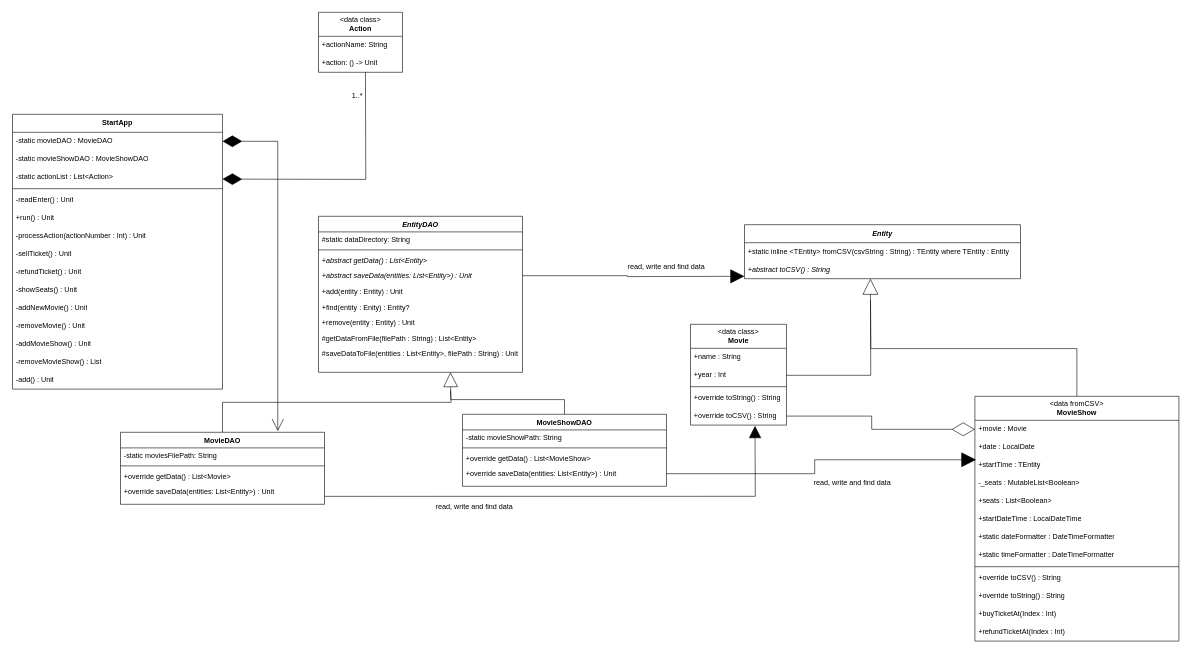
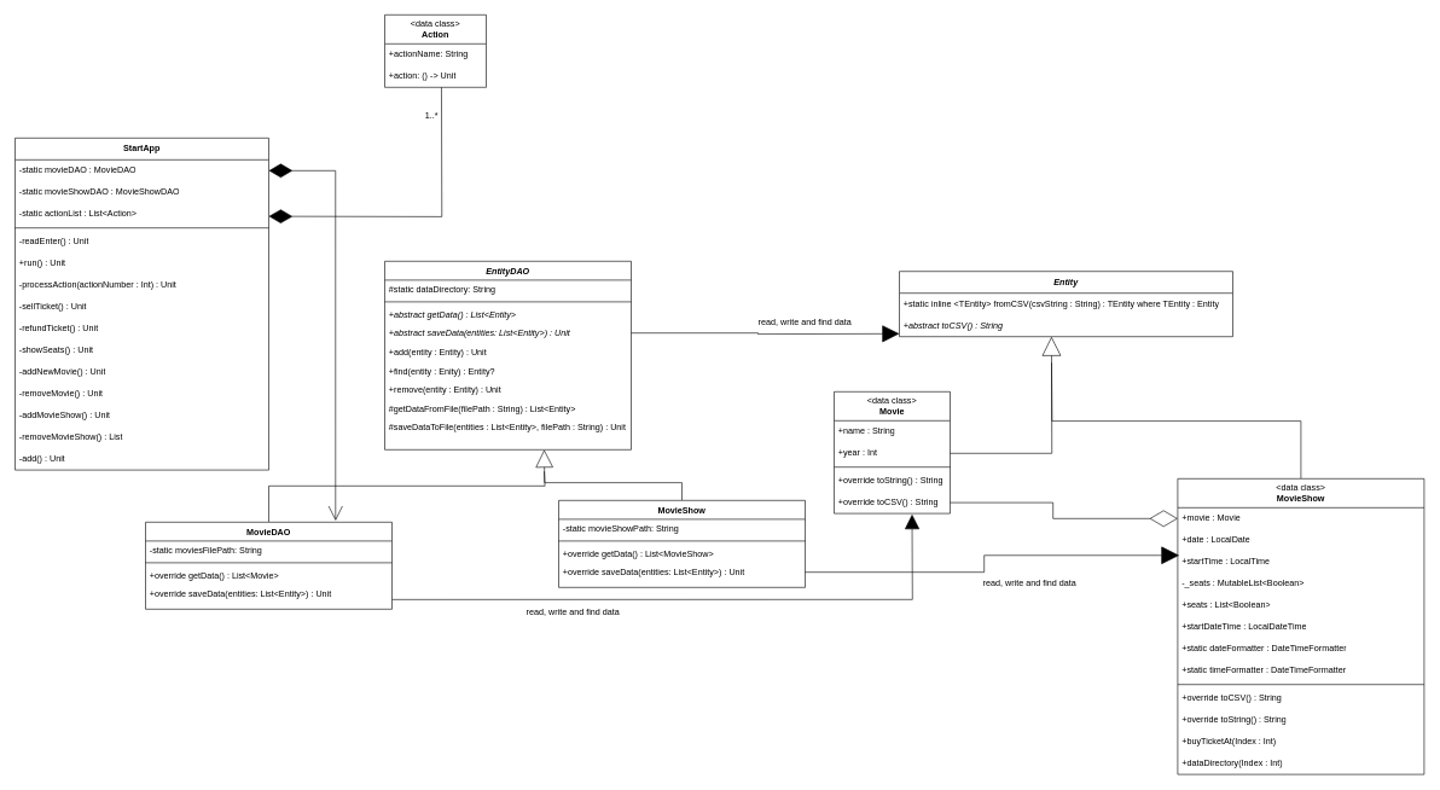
- <mxCell id="58" value="&amp;lt;data fromCSV&amp;gt;&lt;br&gt;&lt;b&gt;MovieShow&lt;/b&gt;" style="swimlane;fontStyle=0;childLayout=stackLayout;horizontal=1;startSize=40;horizontalStack=0;resizeParent=1;resizeParentMax=0;resizeLast=0;collapsible=1;marginBottom=0;whiteSpace=wrap;html=1;" vertex="1" parent="1"><mxGeometry x="1624" y="660" width="340" height="408" as="geometry" /></mxCell>
+ <mxCell id="58" value="&amp;lt;data class&amp;gt;&lt;br&gt;&lt;b&gt;MovieShow&lt;/b&gt;" style="swimlane;fontStyle=0;childLayout=stackLayout;horizontal=1;startSize=40;horizontalStack=0;resizeParent=1;resizeParentMax=0;resizeLast=0;collapsible=1;marginBottom=0;whiteSpace=wrap;html=1;" vertex="1" parent="1"><mxGeometry x="1624" y="660" width="340" height="408" as="geometry" /></mxCell>
- <mxCell id="19" value="MovieShowDAO" style="swimlane;fontStyle=1;align=center;verticalAlign=top;childLayout=stackLayout;horizontal=1;startSize=26;horizontalStack=0;resizeParent=1;resizeLast=0;collapsible=1;marginBottom=0;rounded=0;shadow=0;strokeWidth=1;" vertex="1" parent="1"><mxGeometry x="770" y="690" width="340" height="120" as="geometry"><mxRectangle x="530" y="520" width="160" height="26" as="alternateBounds" /></mxGeometry></mxCell>
+ <mxCell id="19" value="MovieShow" style="swimlane;fontStyle=1;align=center;verticalAlign=top;childLayout=stackLayout;horizontal=1;startSize=26;horizontalStack=0;resizeParent=1;resizeLast=0;collapsible=1;marginBottom=0;rounded=0;shadow=0;strokeWidth=1;" vertex="1" parent="1"><mxGeometry x="770" y="690" width="340" height="120" as="geometry"><mxRectangle x="530" y="520" width="160" height="26" as="alternateBounds" /></mxGeometry></mxCell>
- <mxCell id="61" value="+startTime : TEntity" style="text;strokeColor=none;fillColor=none;align=left;verticalAlign=middle;spacingLeft=4;spacingRight=4;overflow=hidden;points=[[0,0.5],[1,0.5]];portConstraint=eastwest;rotatable=0;whiteSpace=wrap;html=1;" vertex="1" parent="58"><mxGeometry y="100" width="340" height="30" as="geometry" /></mxCell>
+ <mxCell id="61" value="+startTime : LocalTime" style="text;strokeColor=none;fillColor=none;align=left;verticalAlign=middle;spacingLeft=4;spacingRight=4;overflow=hidden;points=[[0,0.5],[1,0.5]];portConstraint=eastwest;rotatable=0;whiteSpace=wrap;html=1;" vertex="1" parent="58"><mxGeometry y="100" width="340" height="30" as="geometry" /></mxCell>
- <mxCell id="71" value="+refundTicketAt(Index : Int)" style="text;strokeColor=none;fillColor=none;align=left;verticalAlign=middle;spacingLeft=4;spacingRight=4;overflow=hidden;points=[[0,0.5],[1,0.5]];portConstraint=eastwest;rotatable=0;whiteSpace=wrap;html=1;" vertex="1" parent="58"><mxGeometry y="378" width="340" height="30" as="geometry" /></mxCell>
+ <mxCell id="71" value="+dataDirectory(Index : Int)" style="text;strokeColor=none;fillColor=none;align=left;verticalAlign=middle;spacingLeft=4;spacingRight=4;overflow=hidden;points=[[0,0.5],[1,0.5]];portConstraint=eastwest;rotatable=0;whiteSpace=wrap;html=1;" vertex="1" parent="58"><mxGeometry y="378" width="340" height="30" as="geometry" /></mxCell>
